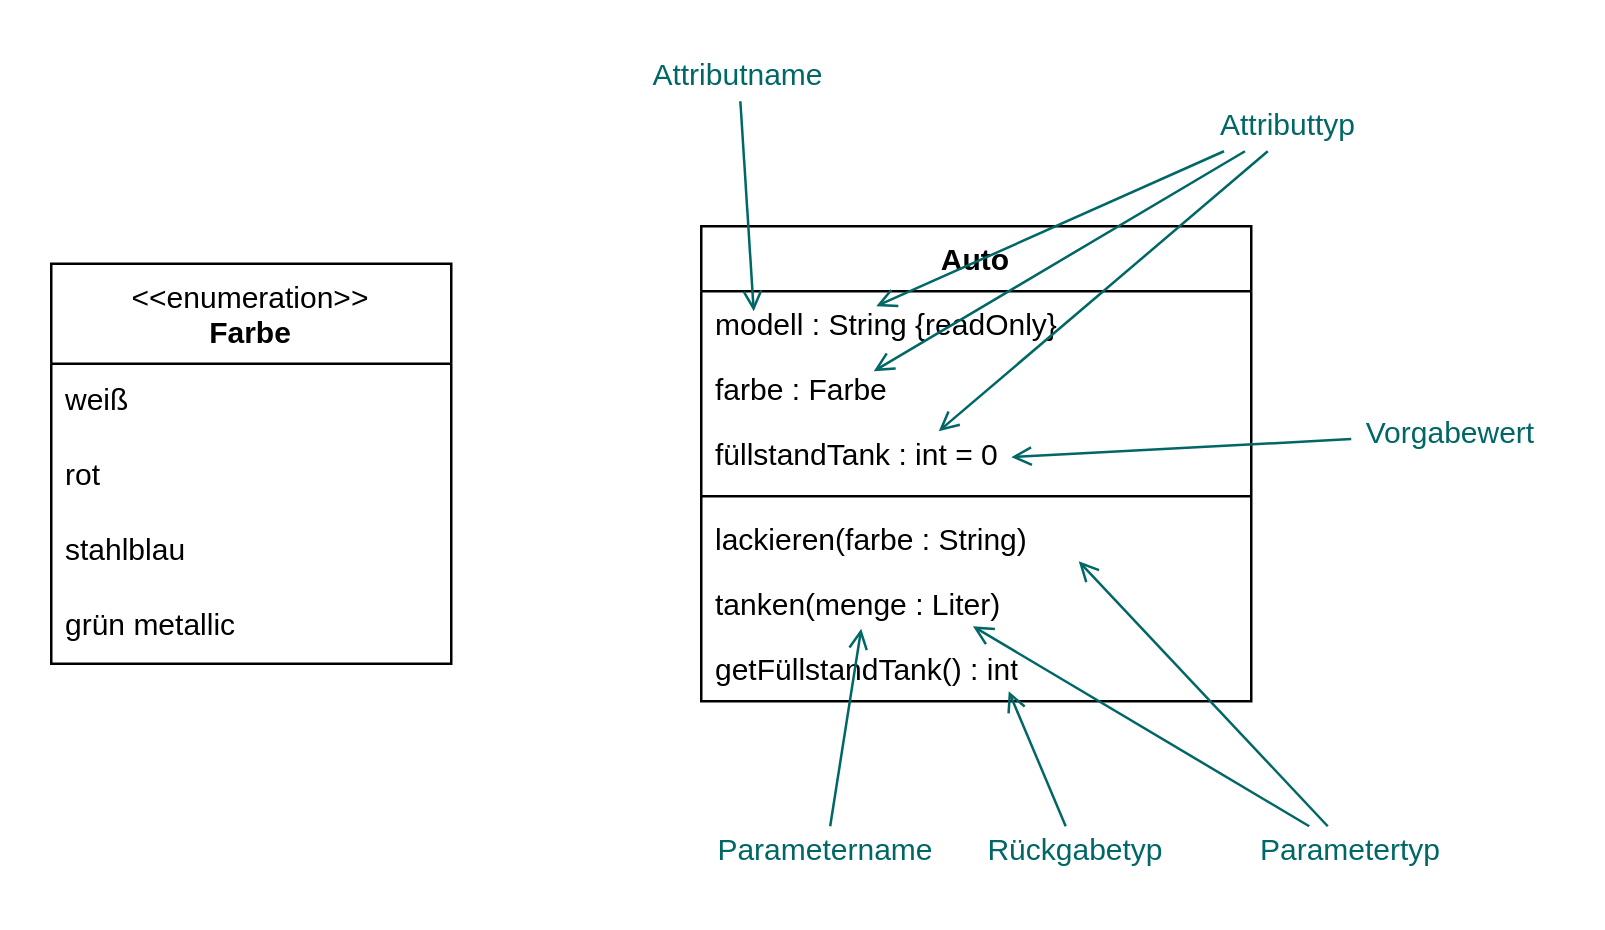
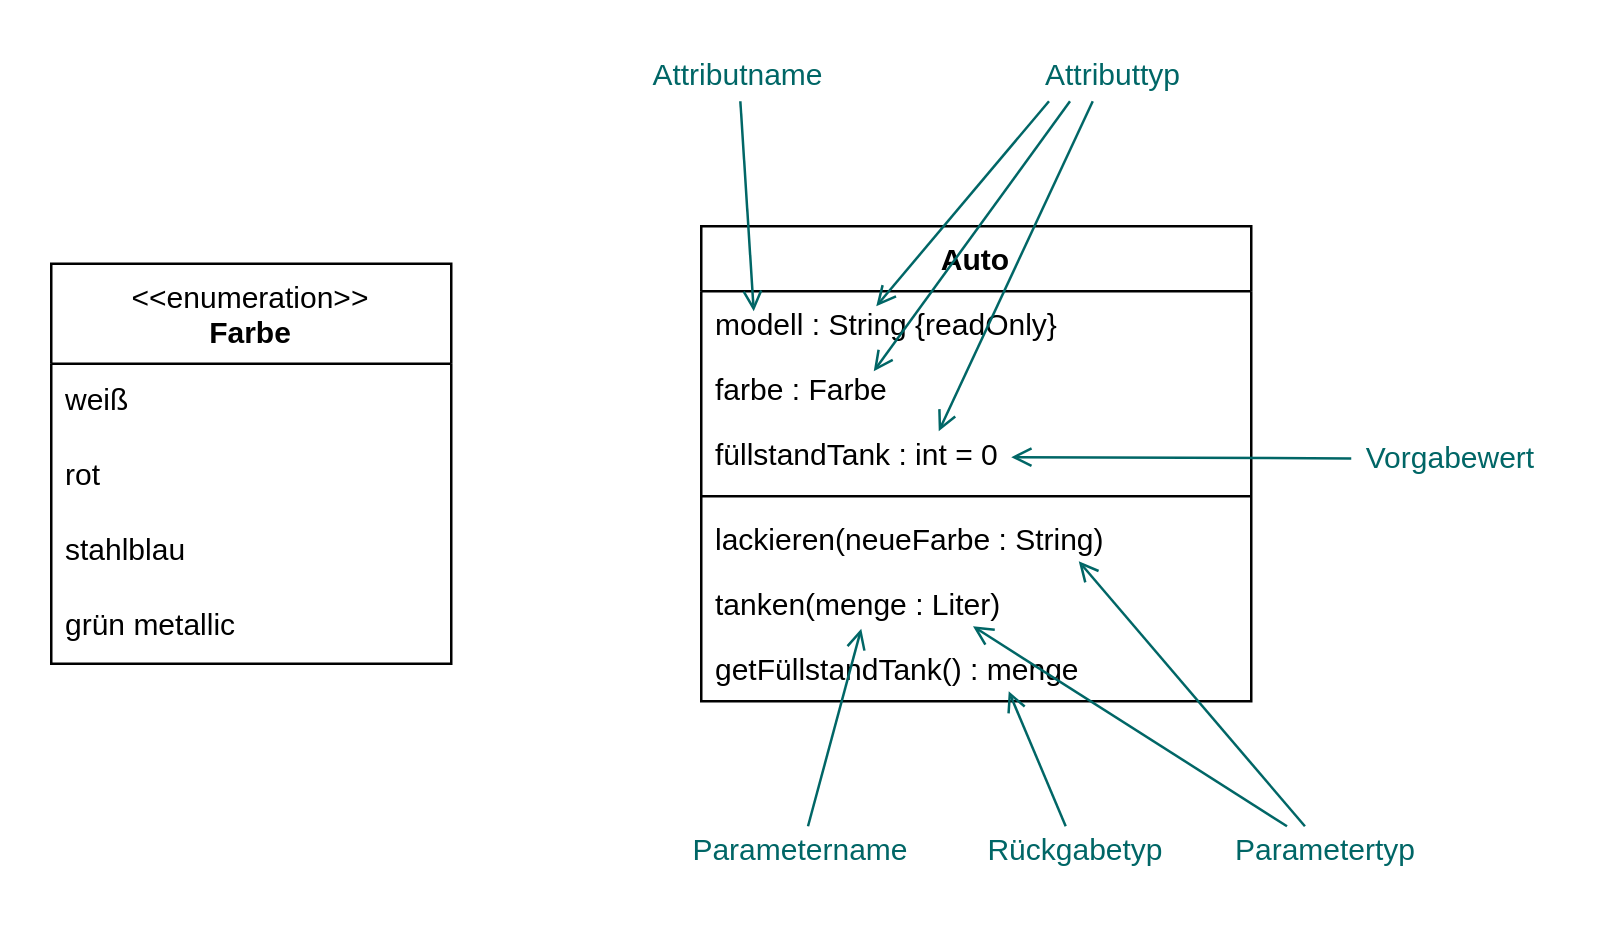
- <mxCell id="18" value="Attributtyp" style="text;html=1;strokeColor=none;fillColor=none;align=center;verticalAlign=middle;whiteSpace=wrap;rounded=0;fontColor=#006666;points=[[0,0,0,0,0],[0,0.25,0,0,0],[0,0.5,0,0,0],[0,0.75,0,0,0],[0,1,0,0,0],[0.13,1,0,0,0],[0.25,0,0,0,0],[0.25,1,0,0,0],[0.38,1,0,0,0],[0.5,0,0,0,0],[0.5,1,0,0,0],[0.63,1,0,0,0],[0.75,0,0,0,0],[0.75,1,0,0,0],[0.88,1,0,0,0],[1,0,0,0,0],[1,0.25,0,0,0],[1,0.5,0,0,0],[1,0.75,0,0,0],[1,1,0,0,0]];" parent="1" vertex="1"><mxGeometry x="480" y="40" width="70" height="20" as="geometry" /></mxCell>
+ <mxCell id="18" value="Attributtyp" style="text;html=1;strokeColor=none;fillColor=none;align=center;verticalAlign=middle;whiteSpace=wrap;rounded=0;fontColor=#006666;points=[[0,0,0,0,0],[0,0.25,0,0,0],[0,0.5,0,0,0],[0,0.75,0,0,0],[0,1,0,0,0],[0.13,1,0,0,0],[0.25,0,0,0,0],[0.25,1,0,0,0],[0.38,1,0,0,0],[0.5,0,0,0,0],[0.5,1,0,0,0],[0.63,1,0,0,0],[0.75,0,0,0,0],[0.75,1,0,0,0],[0.88,1,0,0,0],[1,0,0,0,0],[1,0.25,0,0,0],[1,0.5,0,0,0],[1,0.75,0,0,0],[1,1,0,0,0]];" parent="1" vertex="1"><mxGeometry x="410" y="20" width="70" height="20" as="geometry" /></mxCell>
- <mxCell id="20" value="Vorgabewert" style="text;html=1;strokeColor=none;fillColor=none;align=center;verticalAlign=middle;whiteSpace=wrap;rounded=0;fontColor=#006666;" parent="1" vertex="1"><mxGeometry x="540" y="163" width="80" height="20" as="geometry" /></mxCell>
+ <mxCell id="20" value="Vorgabewert" style="text;html=1;strokeColor=none;fillColor=none;align=center;verticalAlign=middle;whiteSpace=wrap;rounded=0;fontColor=#006666;" parent="1" vertex="1"><mxGeometry x="540" y="173" width="80" height="20" as="geometry" /></mxCell>
- <mxCell id="8" value="lackieren(farbe : String)" style="text;strokeColor=none;fillColor=none;align=left;verticalAlign=top;spacingLeft=4;spacingRight=4;overflow=hidden;rotatable=0;points=[[0,0.5],[1,0.5]];portConstraint=eastwest;whiteSpace=wrap;html=1;" parent="3" vertex="1"><mxGeometry y="112" width="220" height="26" as="geometry" /></mxCell>
+ <mxCell id="8" value="lackieren(neueFarbe : String)" style="text;strokeColor=none;fillColor=none;align=left;verticalAlign=top;spacingLeft=4;spacingRight=4;overflow=hidden;rotatable=0;points=[[0,0.5],[1,0.5]];portConstraint=eastwest;whiteSpace=wrap;html=1;" parent="3" vertex="1"><mxGeometry y="112" width="220" height="26" as="geometry" /></mxCell>
- <mxCell id="10" value="getFüllstandTank() : int" style="text;strokeColor=none;fillColor=none;align=left;verticalAlign=top;spacingLeft=4;spacingRight=4;overflow=hidden;rotatable=0;points=[[0,0.5],[1,0.5]];portConstraint=eastwest;whiteSpace=wrap;html=1;" parent="3" vertex="1"><mxGeometry y="164" width="220" height="26" as="geometry" /></mxCell>
+ <mxCell id="10" value="getFüllstandTank() : menge" style="text;strokeColor=none;fillColor=none;align=left;verticalAlign=top;spacingLeft=4;spacingRight=4;overflow=hidden;rotatable=0;points=[[0,0.5],[1,0.5]];portConstraint=eastwest;whiteSpace=wrap;html=1;" parent="3" vertex="1"><mxGeometry y="164" width="220" height="26" as="geometry" /></mxCell>
- <mxCell id="2" value="Parametername" style="text;html=1;strokeColor=none;fillColor=none;align=center;verticalAlign=middle;whiteSpace=wrap;rounded=0;fontColor=#006666;" parent="1" vertex="1"><mxGeometry x="280" y="330" width="100" height="20" as="geometry" /></mxCell>
+ <mxCell id="2" value="Parametername" style="text;html=1;strokeColor=none;fillColor=none;align=center;verticalAlign=middle;whiteSpace=wrap;rounded=0;fontColor=#006666;" parent="1" vertex="1"><mxGeometry x="270" y="330" width="100" height="20" as="geometry" /></mxCell>
- <mxCell id="22" value="Parametertyp" style="text;html=1;strokeColor=none;fillColor=none;align=center;verticalAlign=middle;whiteSpace=wrap;rounded=0;fontColor=#006666;" parent="1" vertex="1"><mxGeometry x="500" y="330" width="80" height="20" as="geometry" /></mxCell>
+ <mxCell id="22" value="Parametertyp" style="text;html=1;strokeColor=none;fillColor=none;align=center;verticalAlign=middle;whiteSpace=wrap;rounded=0;fontColor=#006666;" parent="1" vertex="1"><mxGeometry x="490" y="330" width="80" height="20" as="geometry" /></mxCell>
